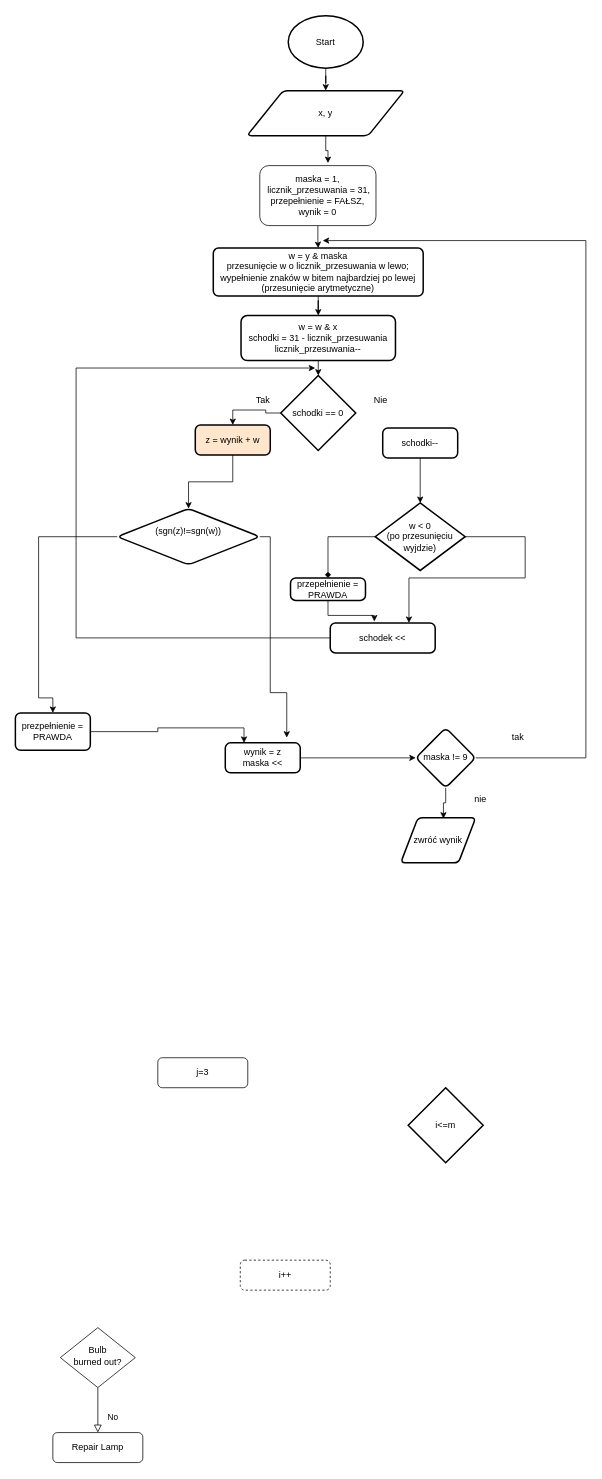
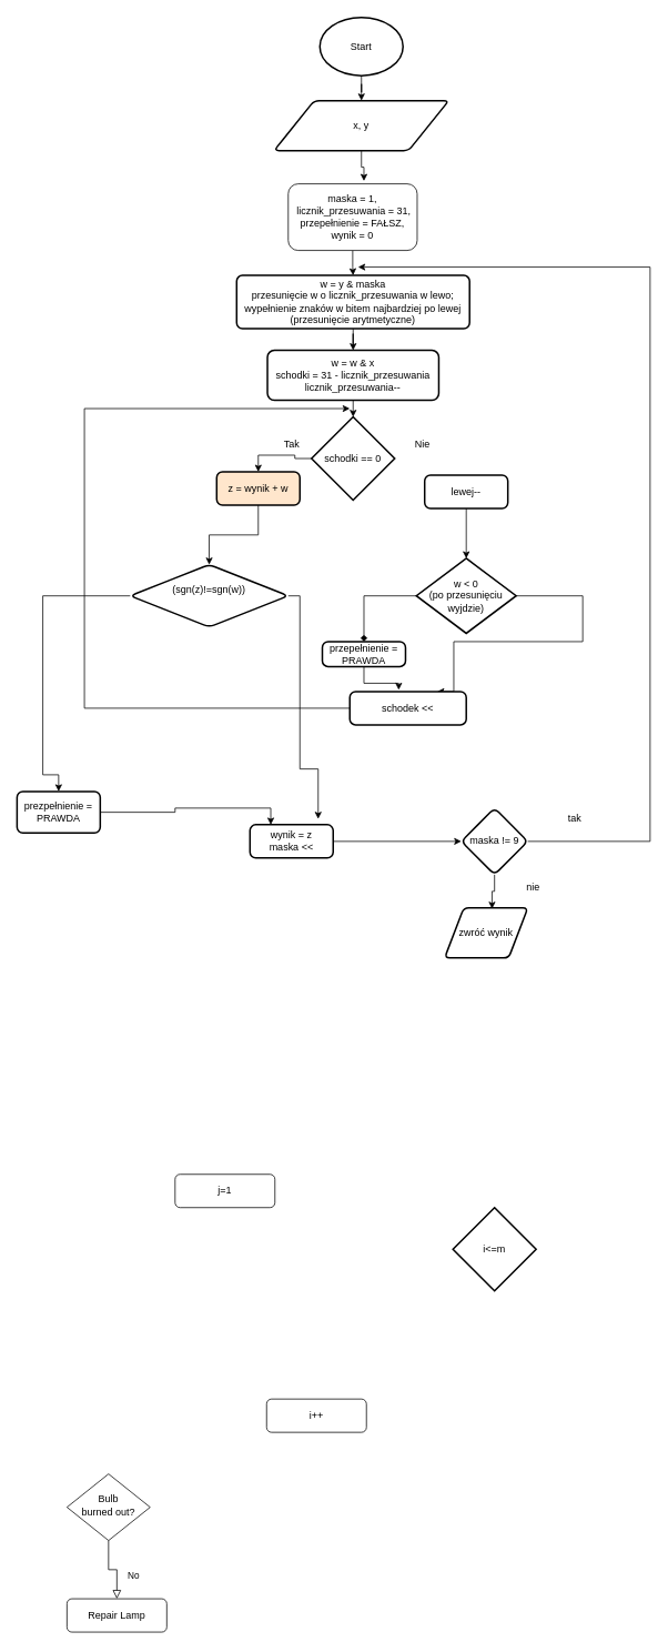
- <mxCell id="23" value="schodki--" style="rounded=1;whiteSpace=wrap;html=1;absoluteArcSize=1;arcSize=14;strokeWidth=2;" vertex="1" parent="1"><mxGeometry x="510" y="570" width="100" height="40" as="geometry" /></mxCell>
+ <mxCell id="23" value="lewej--" style="rounded=1;whiteSpace=wrap;html=1;absoluteArcSize=1;arcSize=14;strokeWidth=2;" vertex="1" parent="1"><mxGeometry x="510" y="570" width="100" height="40" as="geometry" /></mxCell>
- <mxCell id="30" value="schodek &amp;lt;&amp;lt;" style="rounded=1;whiteSpace=wrap;html=1;absoluteArcSize=1;arcSize=14;strokeWidth=2;" vertex="1" parent="1"><mxGeometry x="440" y="830" width="140" height="40" as="geometry" /></mxCell>
+ <mxCell id="30" value="schodek &amp;lt;&amp;lt;" style="rounded=1;whiteSpace=wrap;html=1;absoluteArcSize=1;arcSize=14;strokeWidth=2;" vertex="1" parent="1"><mxGeometry x="420" y="830" width="140" height="40" as="geometry" /></mxCell>
- <mxCell id="2" value="j=3" style="rounded=1;whiteSpace=wrap;html=1;fontSize=12;glass=0;strokeWidth=1;shadow=0;" parent="1" vertex="1"><mxGeometry x="210" y="1410" width="120" height="40" as="geometry" /></mxCell>
+ <mxCell id="2" value="j=1" style="rounded=1;whiteSpace=wrap;html=1;fontSize=12;glass=0;strokeWidth=1;shadow=0;" parent="1" vertex="1"><mxGeometry x="210" y="1410" width="120" height="40" as="geometry" /></mxCell>
- <mxCell id="6" value="i++" style="rounded=1;whiteSpace=wrap;html=1;fontSize=12;glass=0;strokeWidth=1;shadow=0;dashed=1;" parent="1" vertex="1"><mxGeometry x="320" y="1680" width="120" height="40" as="geometry" /></mxCell>
+ <mxCell id="6" value="i++" style="rounded=1;whiteSpace=wrap;html=1;fontSize=12;glass=0;strokeWidth=1;shadow=0;" parent="1" vertex="1"><mxGeometry x="320" y="1680" width="120" height="40" as="geometry" /></mxCell>
- <mxCell id="5" value="Repair Lamp" style="rounded=1;whiteSpace=wrap;html=1;fontSize=12;glass=0;strokeWidth=1;shadow=0;" parent="1" vertex="1"><mxGeometry x="70" y="1910" width="120" height="40" as="geometry" /></mxCell>
+ <mxCell id="5" value="Repair Lamp" style="rounded=1;whiteSpace=wrap;html=1;fontSize=12;glass=0;strokeWidth=1;shadow=0;" parent="1" vertex="1"><mxGeometry x="80" y="1920" width="120" height="40" as="geometry" /></mxCell>
